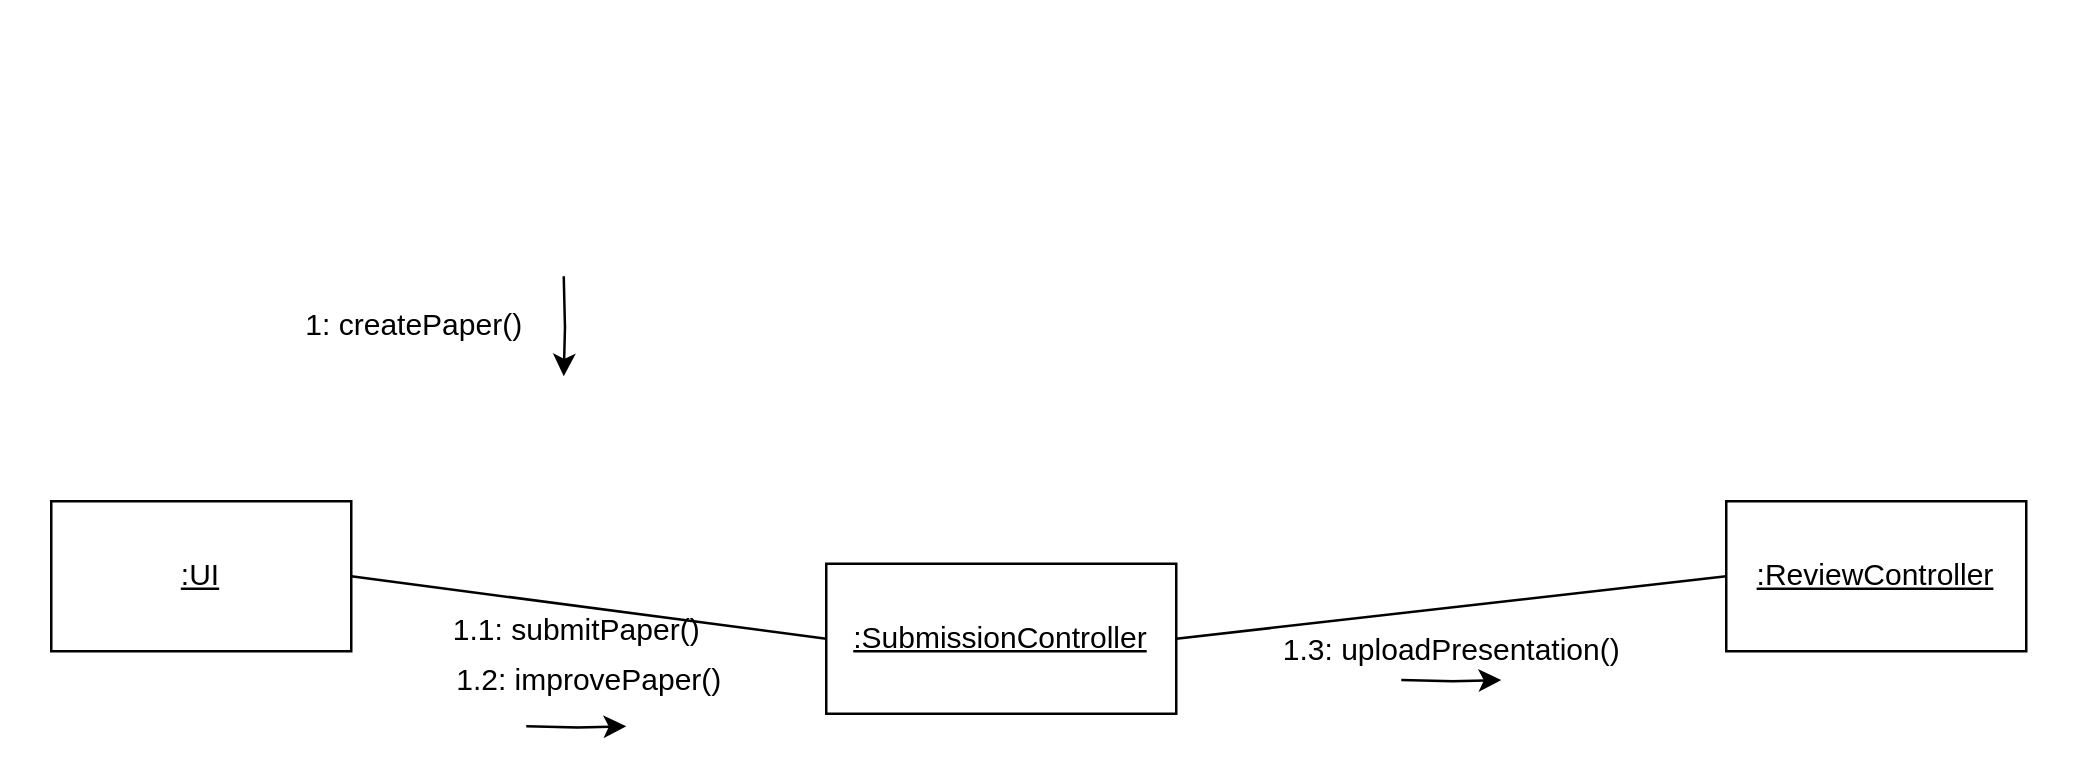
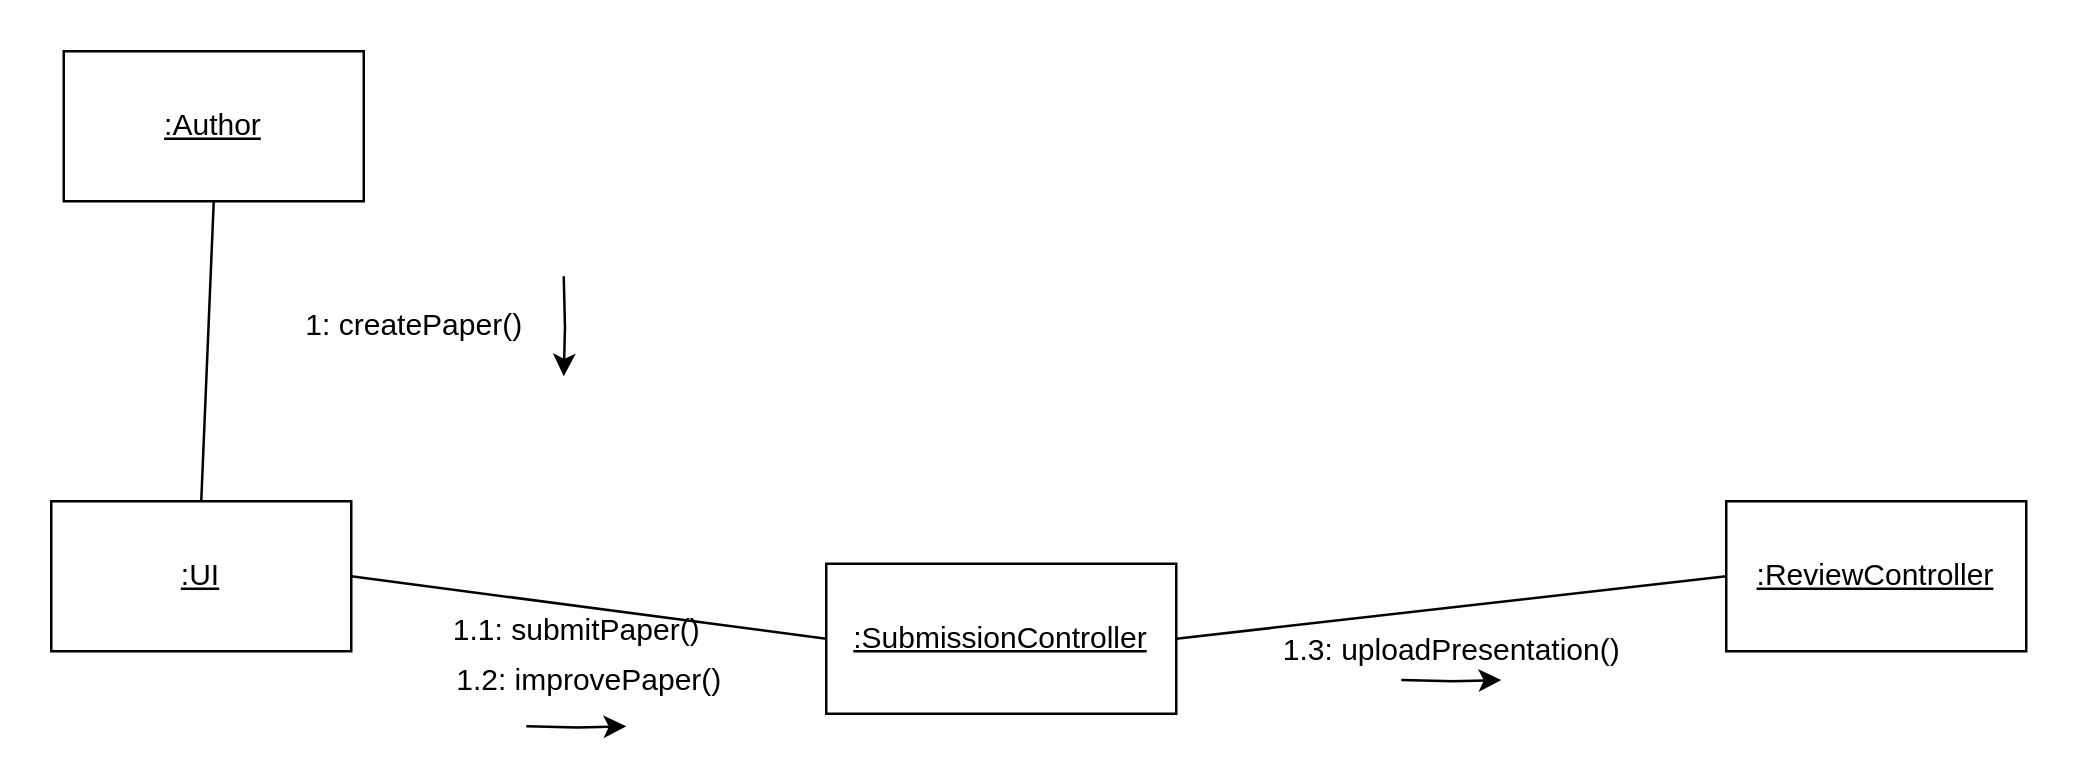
+ <mxCell id="2" value="&lt;u&gt;:Author&lt;/u&gt;" parent="1" vertex="1" style="rounded=0;whiteSpace=wrap;html=1;"><mxGeometry as="geometry" height="60" width="120" y="20" x="25" /></mxCell>
+ <mxCell id="8" value="" parent="1" style="endArrow=none;html=1;entryX=0.5;entryY=1;entryDx=0;entryDy=0;exitX=0.5;exitY=0;exitDx=0;exitDy=0;" source="3" target="2" edge="1"><mxGeometry as="geometry" height="50" width="50" relative="1"><mxPoint as="sourcePoint" y="170" x="35" /><mxPoint as="targetPoint" y="120" x="85" /></mxGeometry></mxCell>
